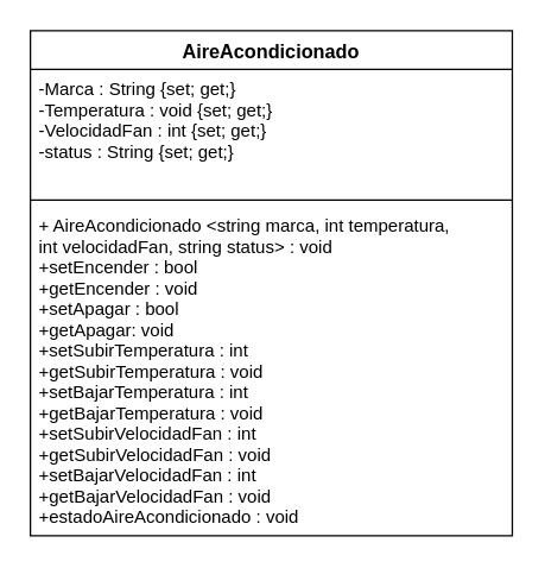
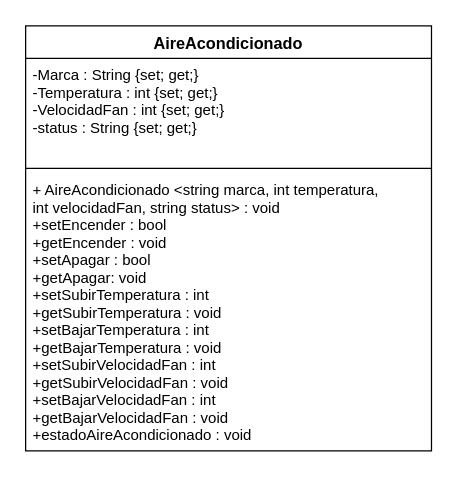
- <mxCell id="3" value="-Marca : String {set; get;}&#10;-Temperatura : void {set; get;}&#10;-VelocidadFan : int {set; get;}&#10;-status : String {set; get;}" style="text;strokeColor=none;fillColor=none;align=left;verticalAlign=top;spacingLeft=4;spacingRight=4;overflow=hidden;rotatable=0;points=[[0,0.5],[1,0.5]];portConstraint=eastwest;" vertex="1" parent="2"><mxGeometry y="26" width="324.5" height="84" as="geometry" /></mxCell>
+ <mxCell id="3" value="-Marca : String {set; get;}&#10;-Temperatura : int {set; get;}&#10;-VelocidadFan : int {set; get;}&#10;-status : String {set; get;}" style="text;strokeColor=none;fillColor=none;align=left;verticalAlign=top;spacingLeft=4;spacingRight=4;overflow=hidden;rotatable=0;points=[[0,0.5],[1,0.5]];portConstraint=eastwest;" vertex="1" parent="2"><mxGeometry y="26" width="324.5" height="84" as="geometry" /></mxCell>
